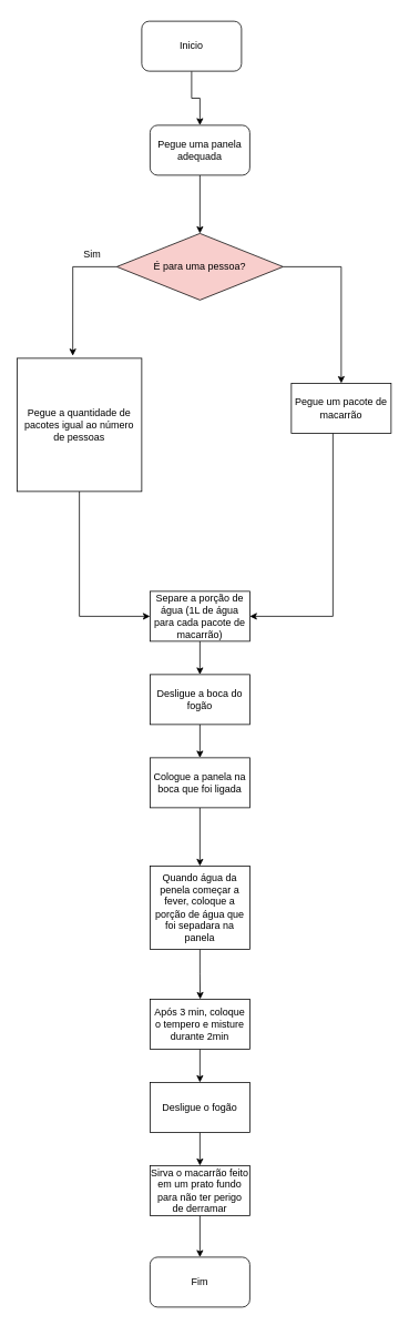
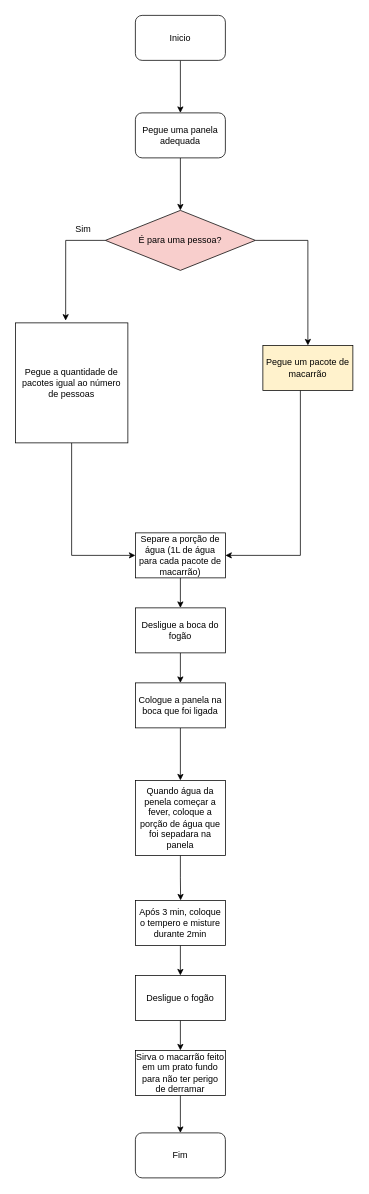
- <mxCell id="3" value="Inicio" style="rounded=1;whiteSpace=wrap;html=1;" vertex="1" parent="1"><mxGeometry x="170" y="25" width="120" height="60" as="geometry" /></mxCell>
+ <mxCell id="3" value="Inicio" style="rounded=1;whiteSpace=wrap;html=1;" vertex="1" parent="1"><mxGeometry x="180" y="20" width="120" height="60" as="geometry" /></mxCell>
- <mxCell id="10" value="Pegue um pacote de macarrão" style="rounded=0;whiteSpace=wrap;html=1;" vertex="1" parent="1"><mxGeometry x="350" y="460" width="120" height="60" as="geometry" /></mxCell>
+ <mxCell id="10" value="Pegue um pacote de macarrão" style="rounded=0;whiteSpace=wrap;html=1;fillColor=#fff2cc;" vertex="1" parent="1"><mxGeometry x="350" y="460" width="120" height="60" as="geometry" /></mxCell>
